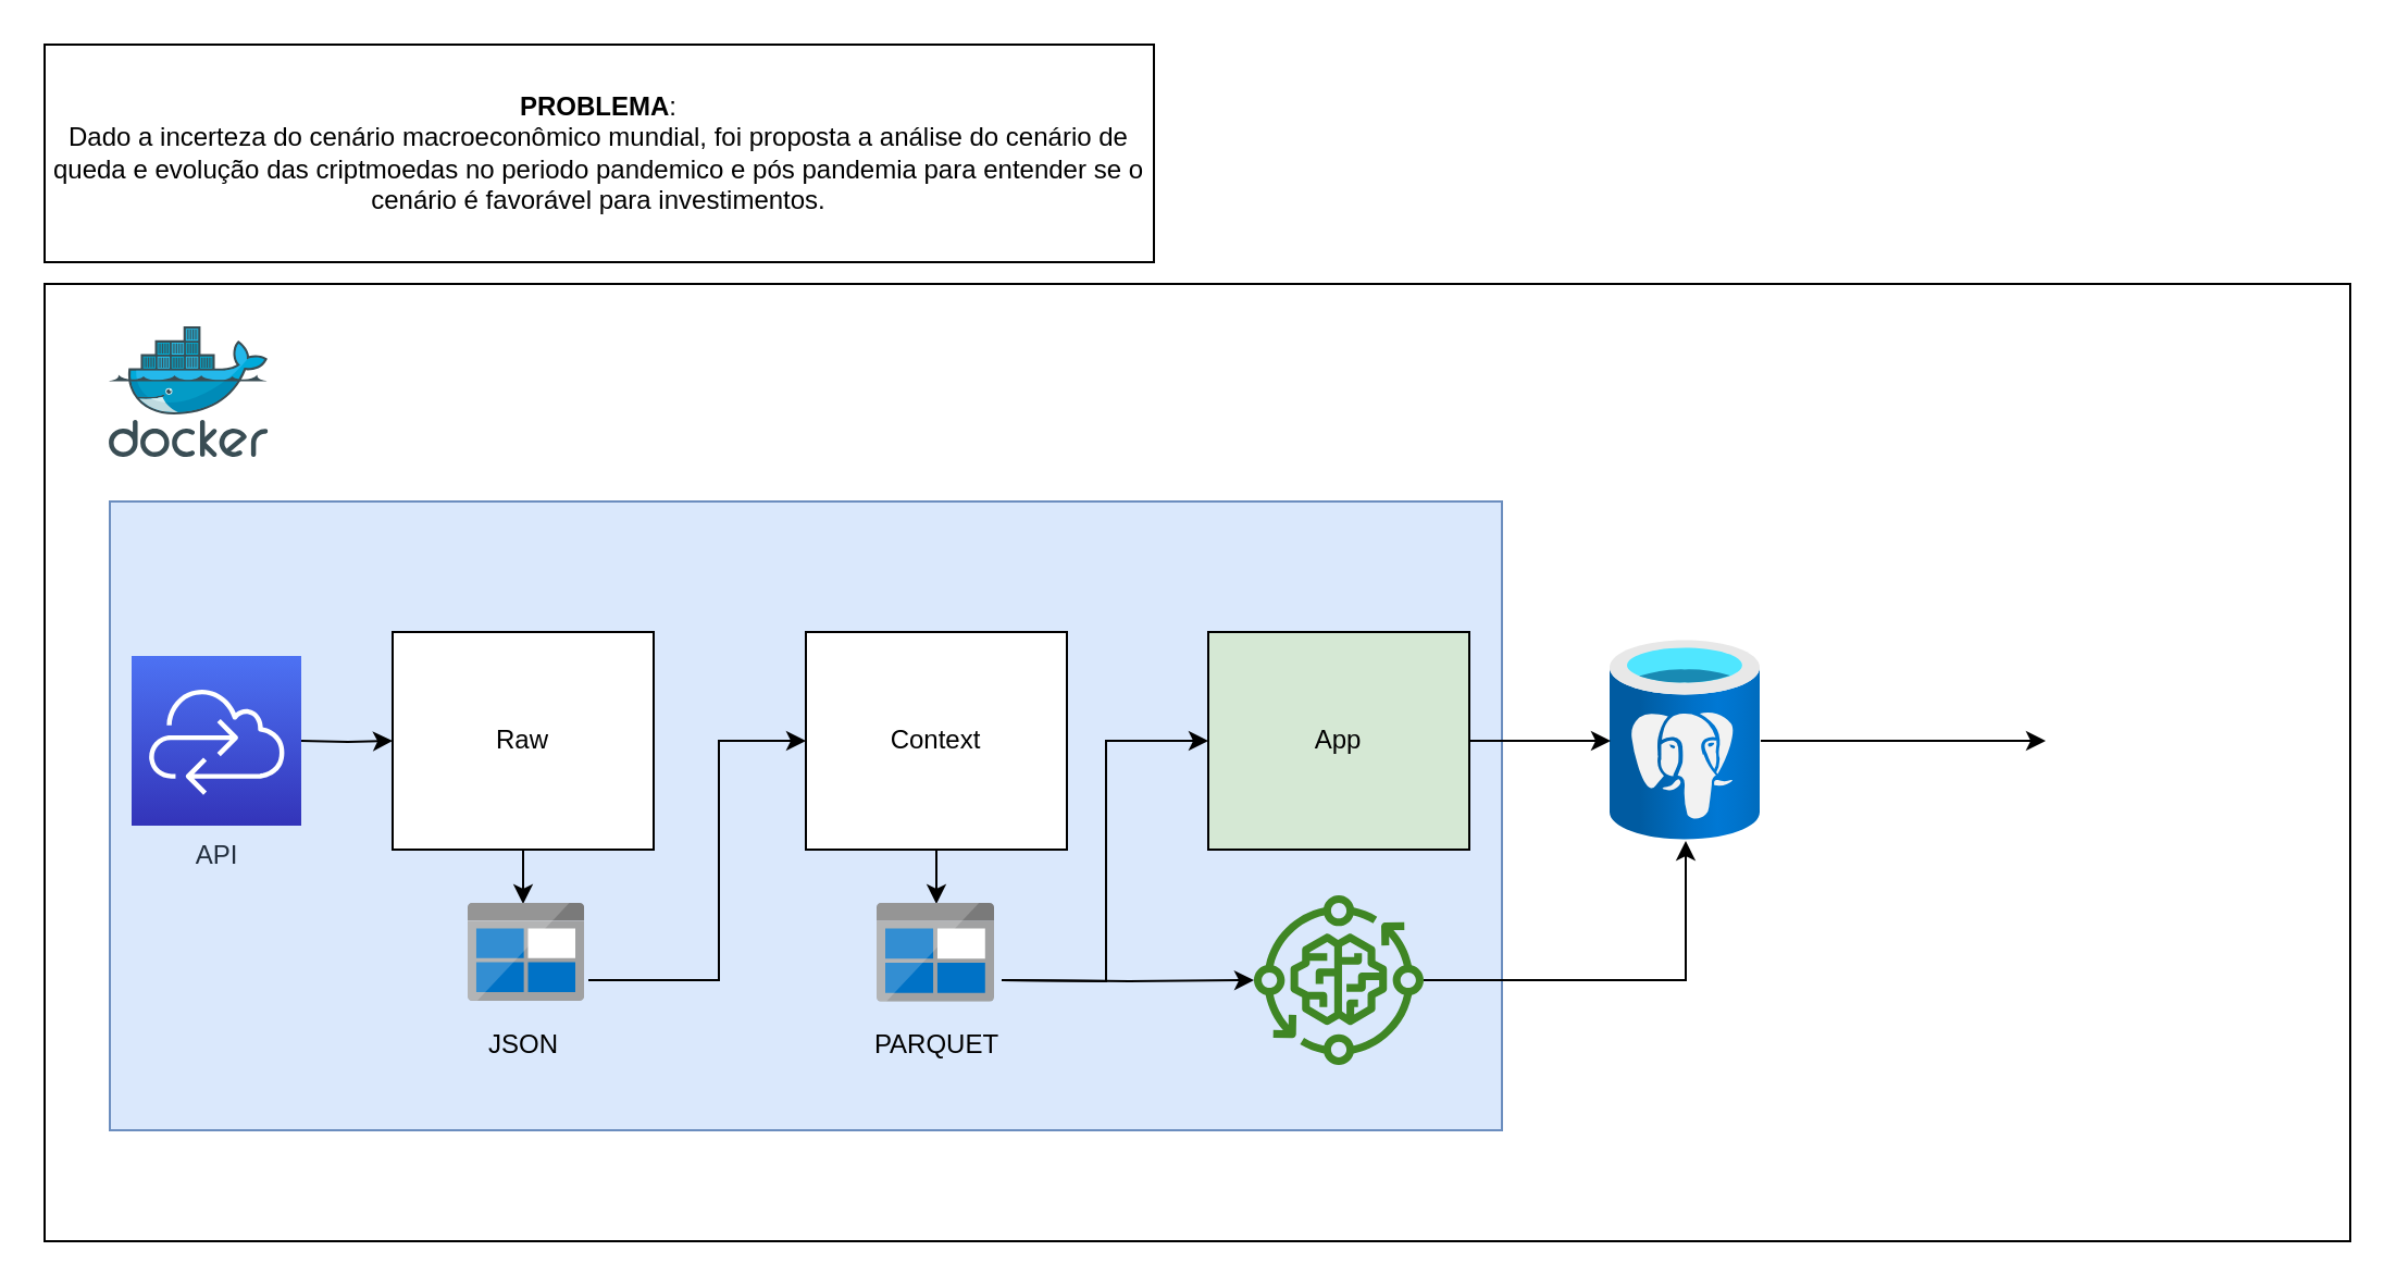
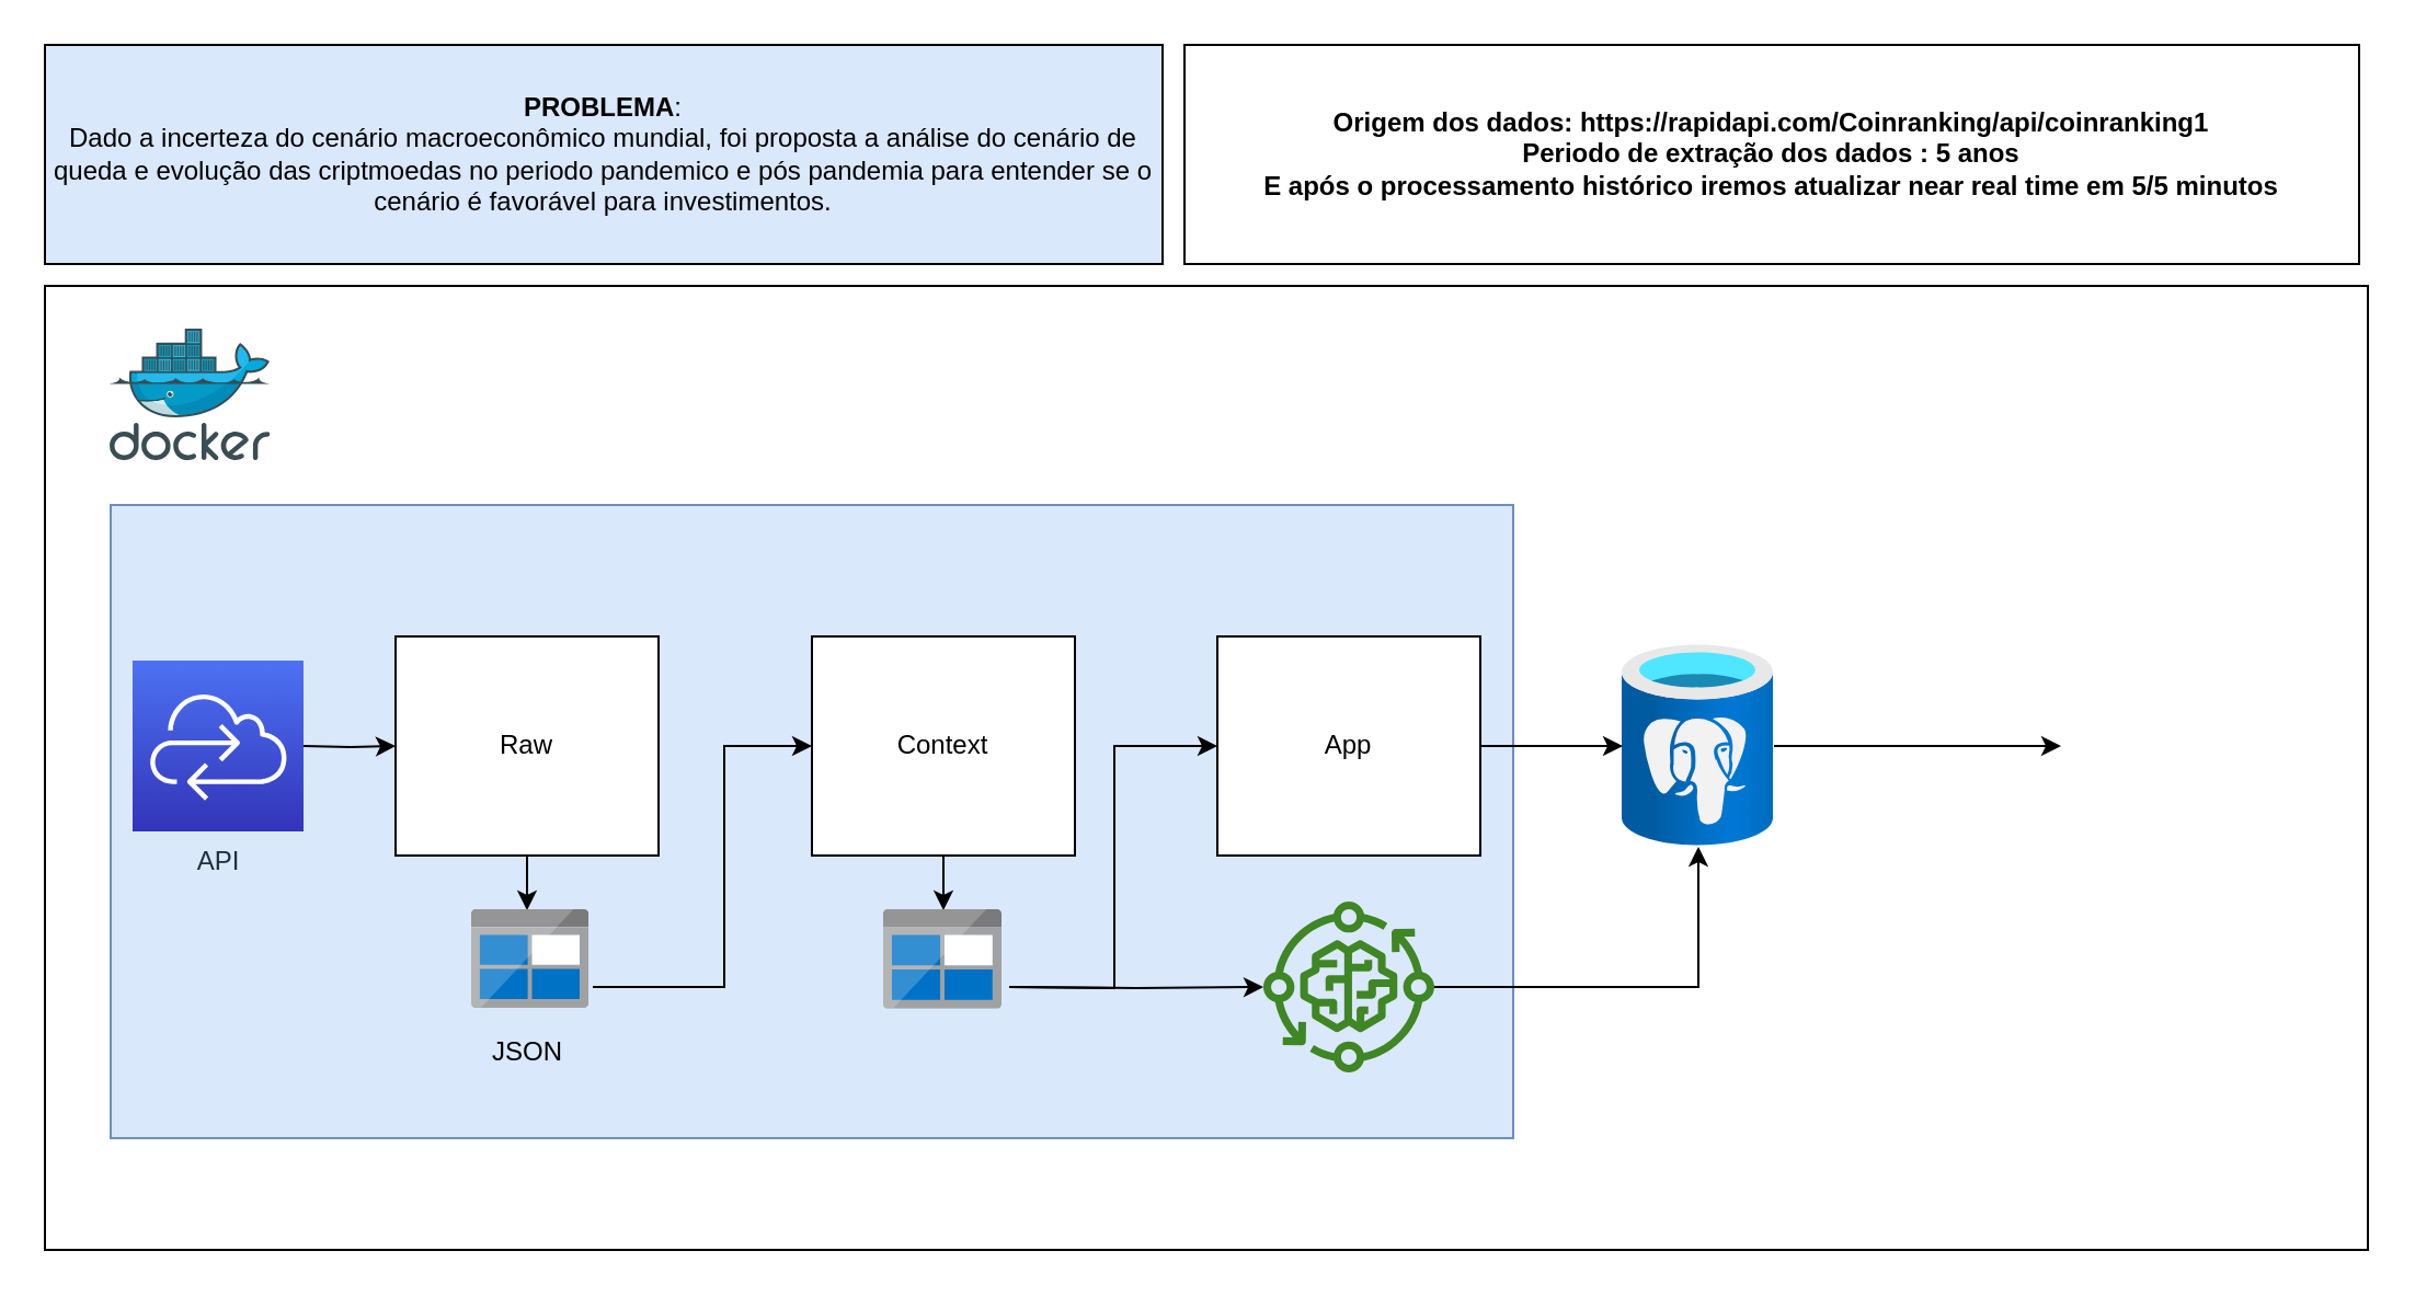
- <mxCell id="25" value="&lt;b&gt;PROBLEMA&lt;/b&gt;:&lt;br&gt;Dado a incerteza do cenário macroeconômico mundial, foi proposta a análise do cenário de queda e evolução das criptmoedas no periodo pandemico e pós pandemia para entender se o cenário é favorável para investimentos." style="rounded=0;whiteSpace=wrap;html=1;" parent="1" vertex="1"><mxGeometry x="20" y="20" width="510" height="100" as="geometry" /></mxCell>
+ <mxCell id="25" value="&lt;b&gt;PROBLEMA&lt;/b&gt;:&lt;br&gt;Dado a incerteza do cenário macroeconômico mundial, foi proposta a análise do cenário de queda e evolução das criptmoedas no periodo pandemico e pós pandemia para entender se o cenário é favorável para investimentos." style="rounded=0;whiteSpace=wrap;html=1;fillColor=#dae8fc;" parent="1" vertex="1"><mxGeometry x="20" y="20" width="510" height="100" as="geometry" /></mxCell>
+ <mxCell id="26" value="&lt;div&gt;&lt;b&gt;Origem dos dados: https://rapidapi.com/Coinranking/api/coinranking1&lt;/b&gt;&lt;/div&gt;&lt;div&gt;&lt;b&gt;Periodo de extração dos dados : 5 anos&lt;/b&gt;&lt;/div&gt;&lt;div&gt;&lt;b&gt;E após o processamento histórico iremos atualizar near real time em 5/5 minutos&lt;/b&gt;&lt;/div&gt;" style="rounded=0;whiteSpace=wrap;html=1;" parent="1" vertex="1"><mxGeometry x="540" y="20" width="536" height="100" as="geometry" /></mxCell>
- <mxCell id="23" value="App" style="rounded=0;whiteSpace=wrap;html=1;fillColor=#d5e8d4;" parent="1" vertex="1"><mxGeometry x="555" y="290" width="120" height="100" as="geometry" /></mxCell>
+ <mxCell id="23" value="App" style="rounded=0;whiteSpace=wrap;html=1;" parent="1" vertex="1"><mxGeometry x="555" y="290" width="120" height="100" as="geometry" /></mxCell>
- <mxCell id="30" value="PARQUET" style="text;html=1;align=center;verticalAlign=middle;resizable=0;points=[];autosize=1;strokeColor=none;fillColor=none;" vertex="1" parent="1"><mxGeometry x="390" y="465.36" width="80" height="30" as="geometry" /></mxCell>
